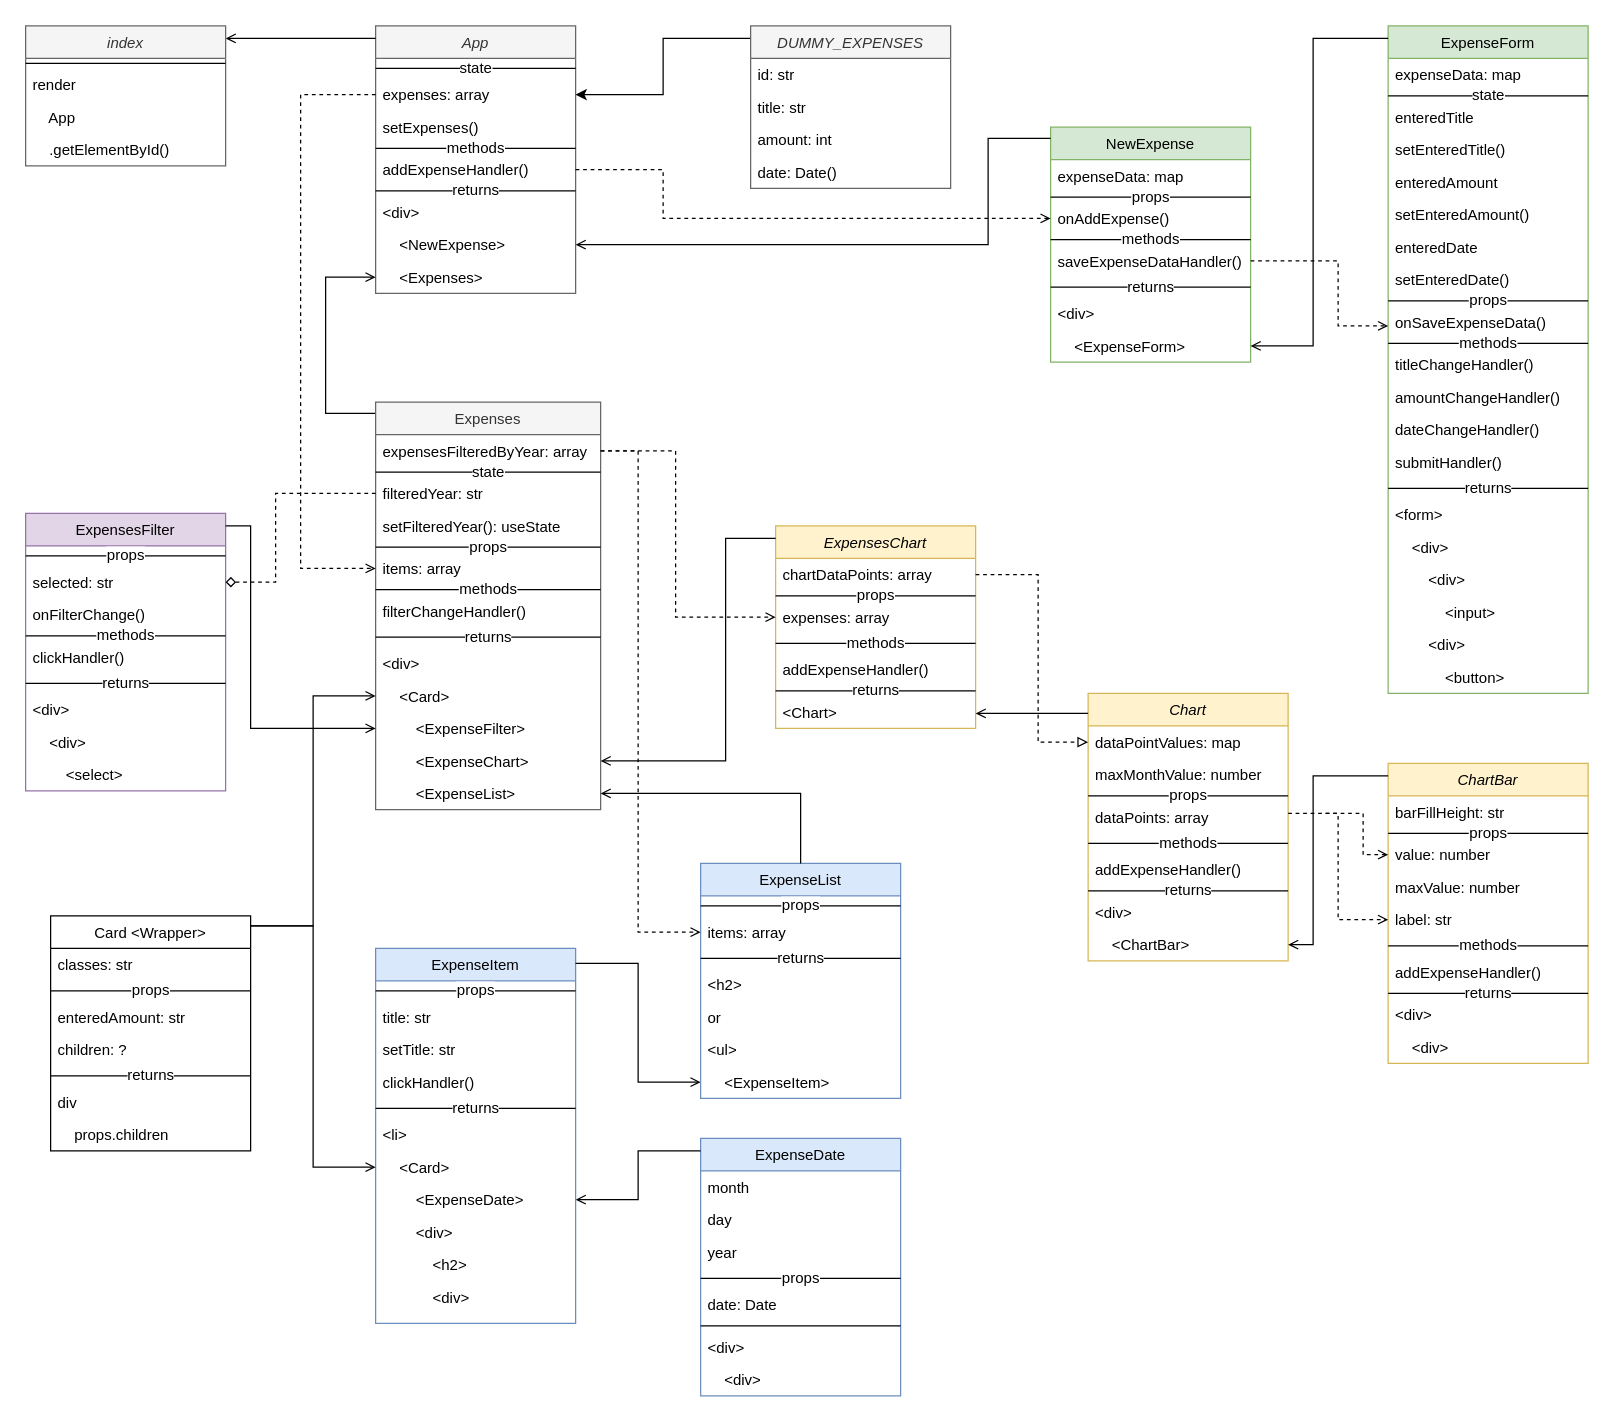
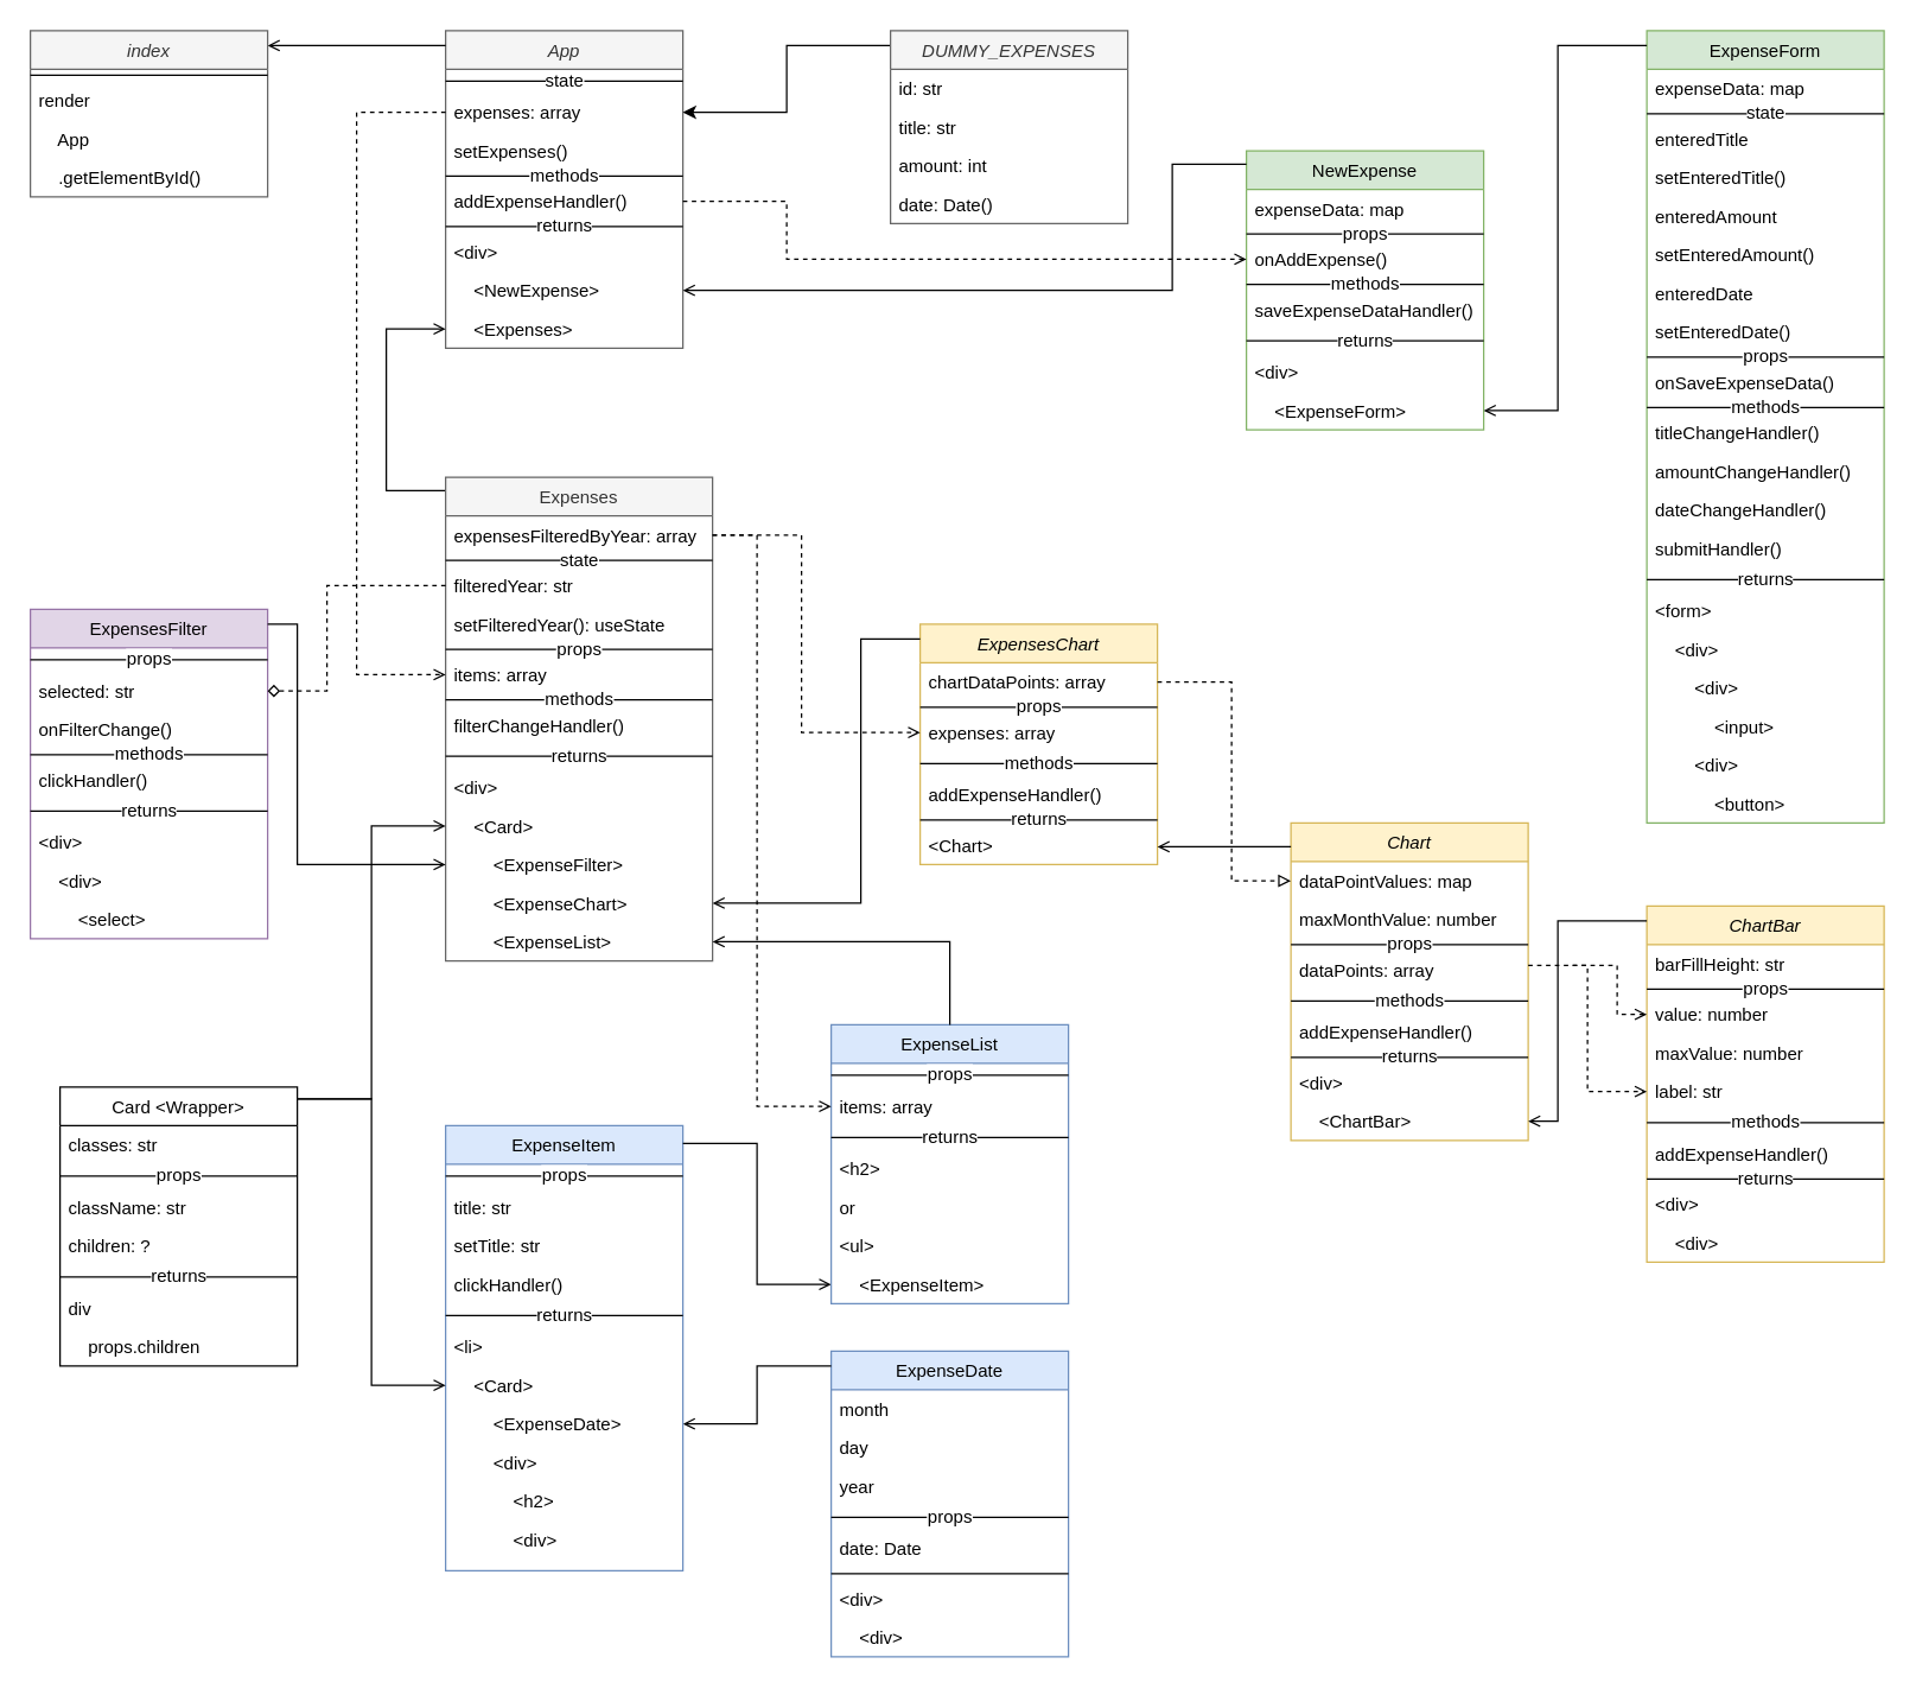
- <mxCell id="130" value="" style="endArrow=open;endSize=6;endFill=0;shadow=0;strokeWidth=1;rounded=0;edgeStyle=elbowEdgeStyle;dashed=1;" parent="1" source="72" target="87" edge="1"><mxGeometry width="160" relative="1" as="geometry"><mxPoint x="330" y="153" as="sourcePoint" /><mxPoint x="1070" y="257" as="targetPoint" /><Array as="points"><mxPoint x="1070" y="260" /><mxPoint x="1070" y="250" /><mxPoint x="1060" y="310" /><mxPoint x="950" y="450" /></Array></mxGeometry></mxCell>
- <mxCell id="59" value="enteredAmount: str" style="text;align=left;verticalAlign=top;spacingLeft=4;spacingRight=4;overflow=hidden;rotatable=0;points=[[0,0.5],[1,0.5]];portConstraint=eastwest;" parent="56" vertex="1"><mxGeometry y="68" width="160" height="26" as="geometry" /></mxCell>
+ <mxCell id="59" value="className: str" style="text;align=left;verticalAlign=top;spacingLeft=4;spacingRight=4;overflow=hidden;rotatable=0;points=[[0,0.5],[1,0.5]];portConstraint=eastwest;" parent="56" vertex="1"><mxGeometry y="68" width="160" height="26" as="geometry" /></mxCell>
